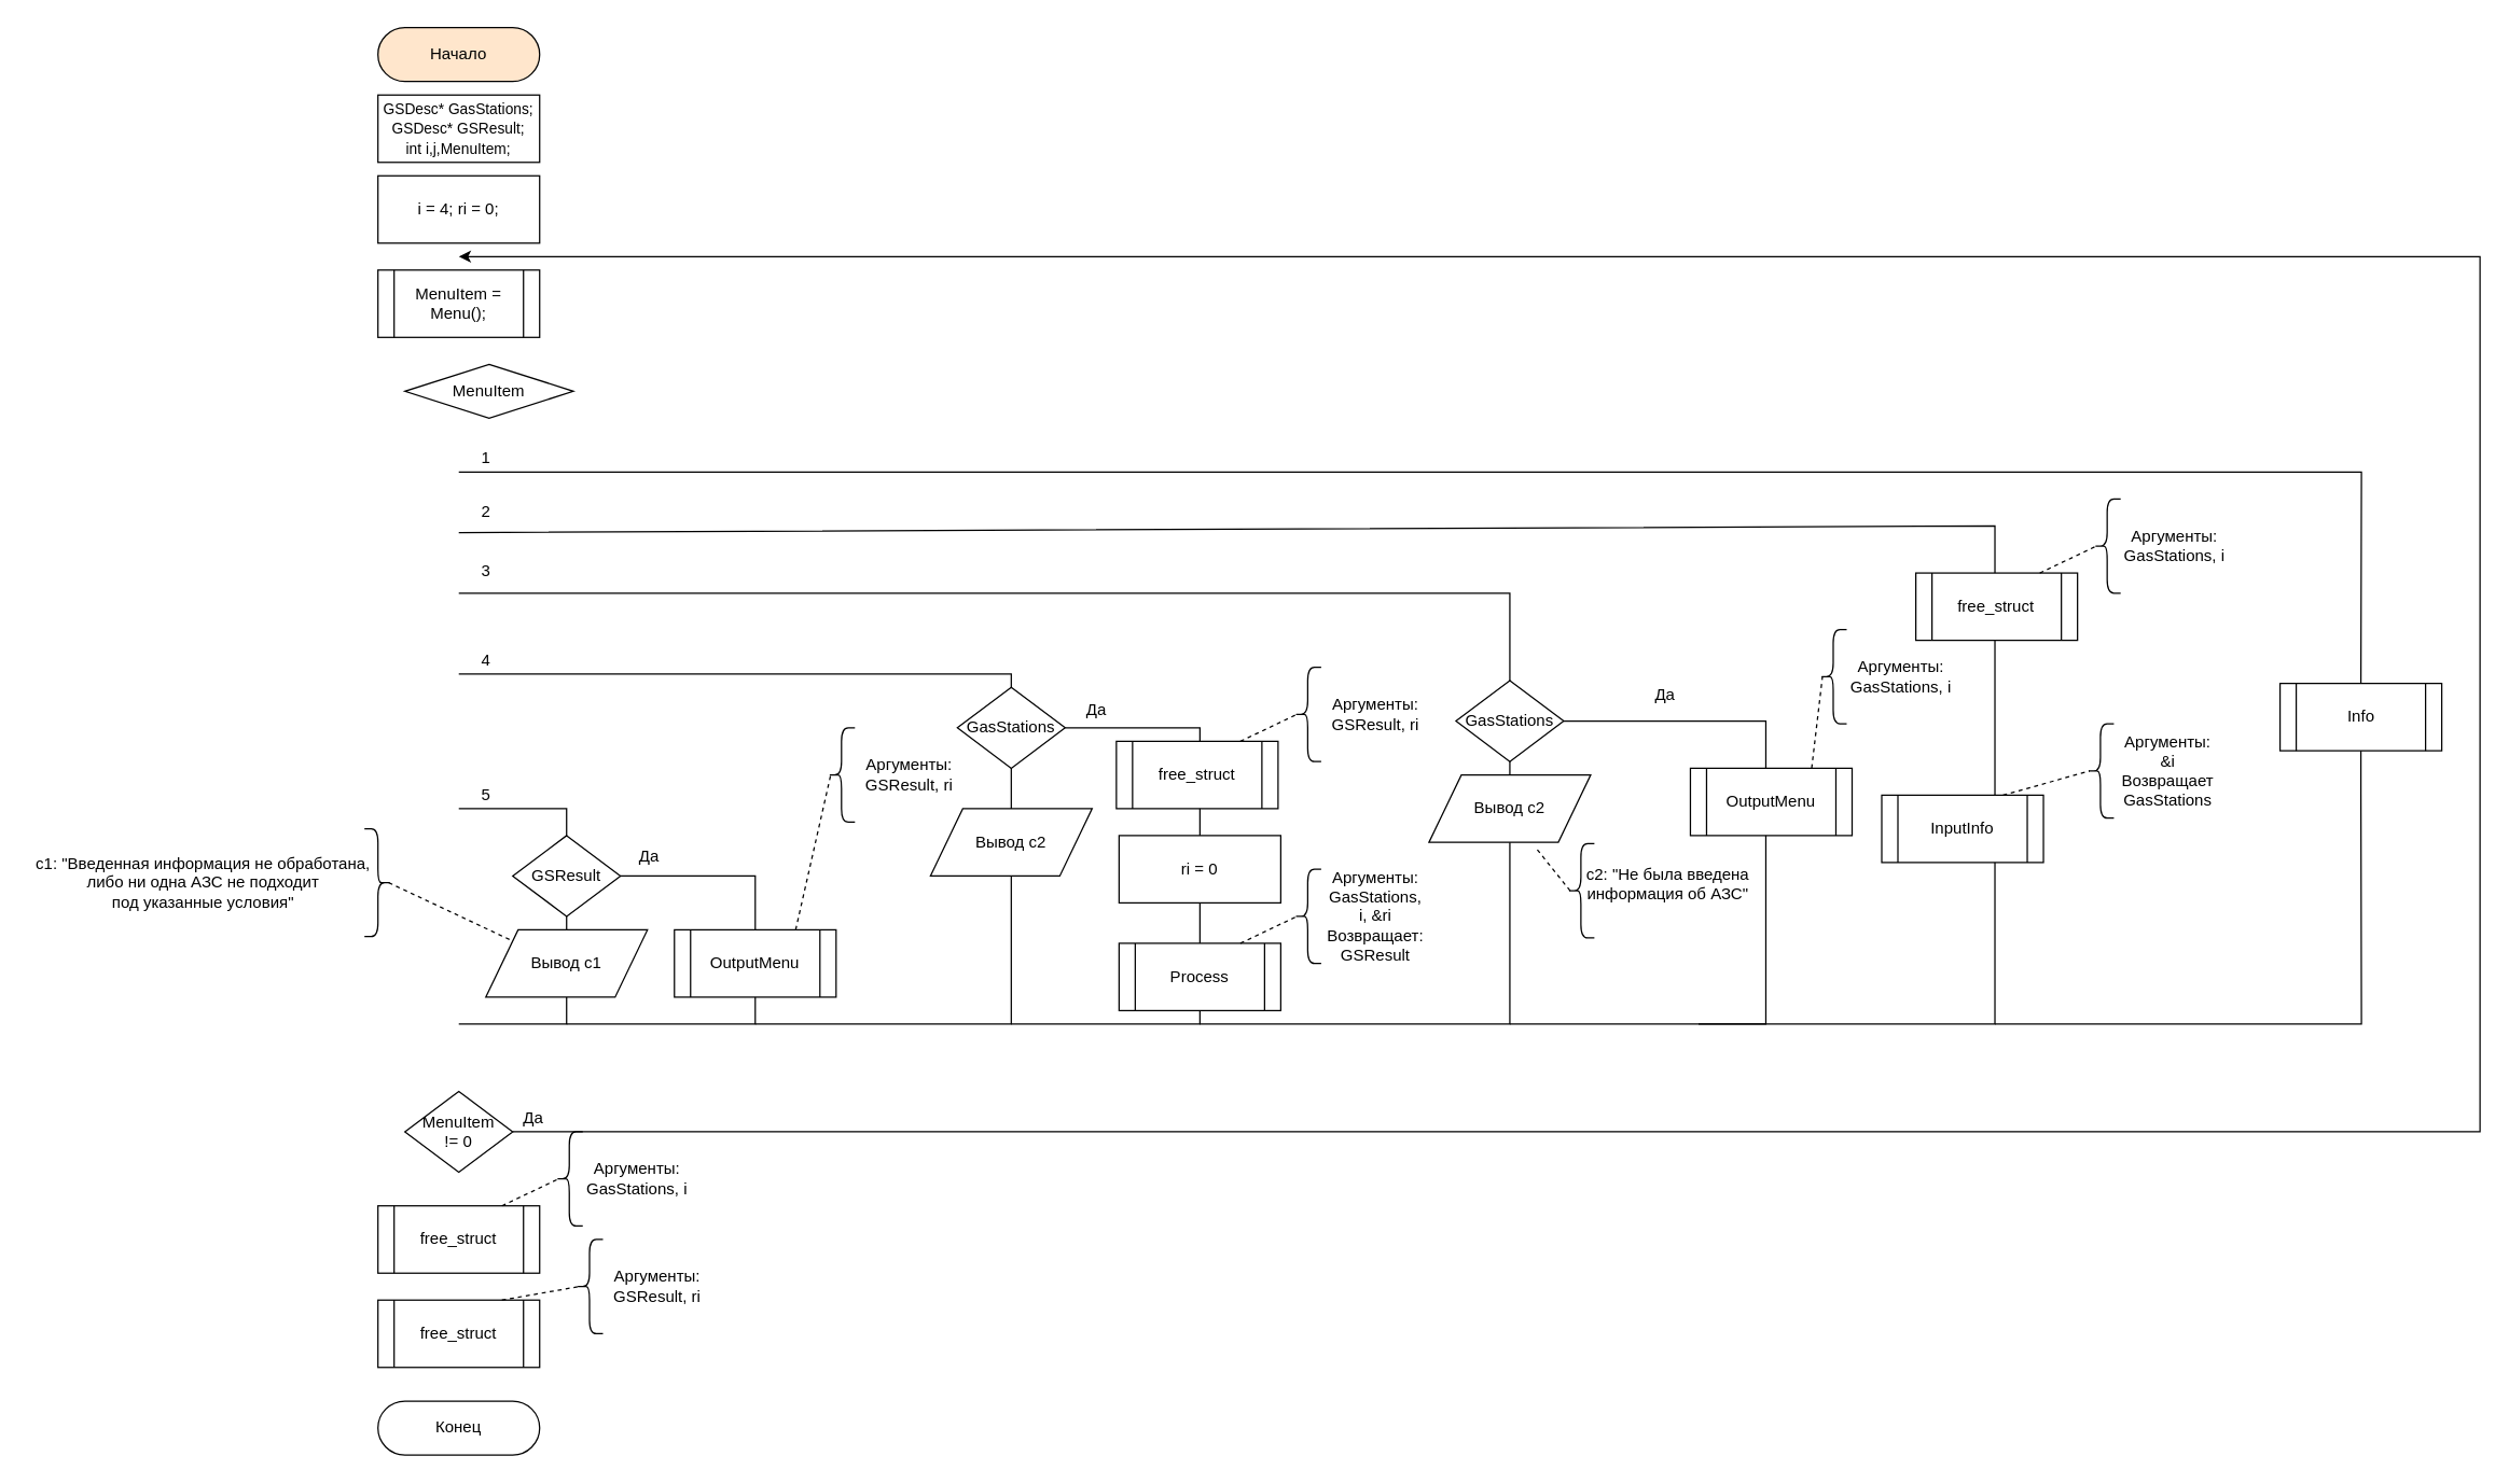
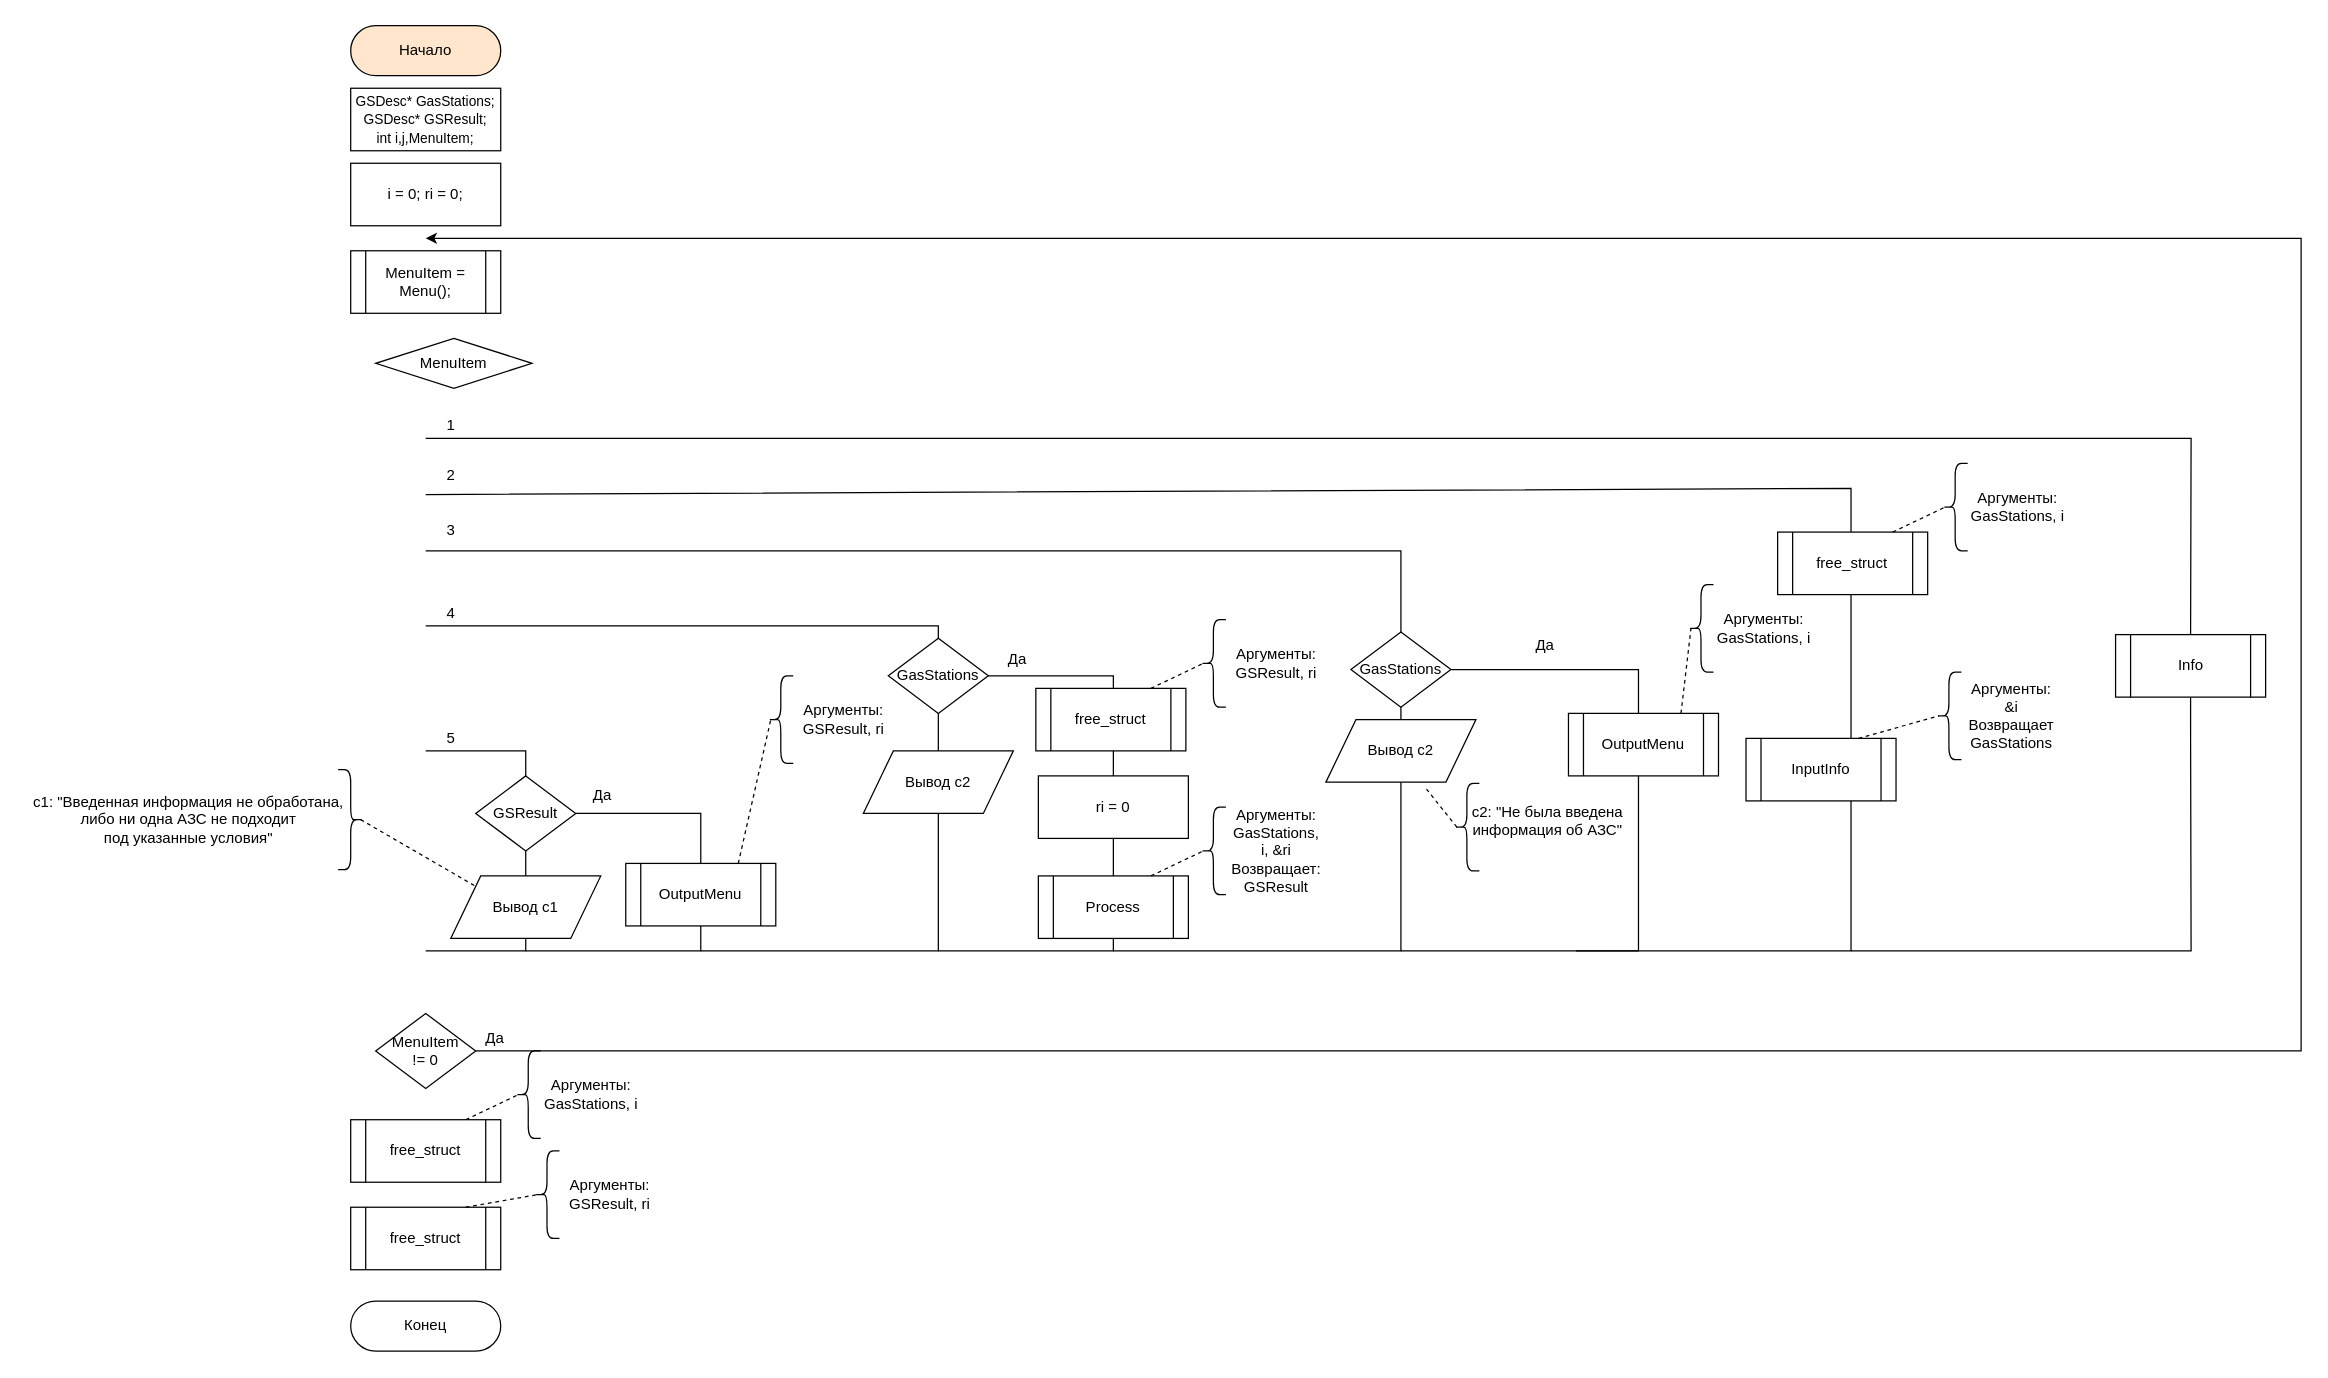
- <mxCell id="3" value="i = 4; ri = 0;" style="rounded=0;whiteSpace=wrap;html=1;" vertex="1" parent="1"><mxGeometry x="280" y="130" width="120" height="50" as="geometry" /></mxCell>
+ <mxCell id="3" value="i = 0; ri = 0;" style="rounded=0;whiteSpace=wrap;html=1;" vertex="1" parent="1"><mxGeometry x="280" y="130" width="120" height="50" as="geometry" /></mxCell>
- <mxCell id="13" value="Вывод с1" style="shape=parallelogram;perimeter=parallelogramPerimeter;whiteSpace=wrap;html=1;" vertex="1" parent="1"><mxGeometry x="360" y="690" width="120" height="50" as="geometry" /></mxCell>
+ <mxCell id="13" value="Вывод с1" style="shape=parallelogram;perimeter=parallelogramPerimeter;whiteSpace=wrap;html=1;" vertex="1" parent="1"><mxGeometry x="360" y="700" width="120" height="50" as="geometry" /></mxCell>
